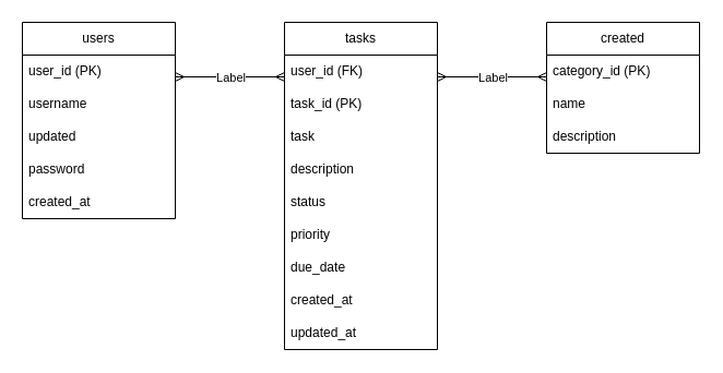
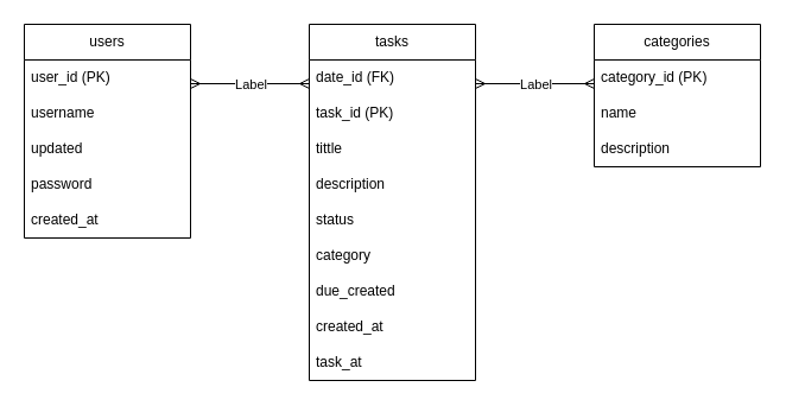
- <mxCell id="20" value="created" style="swimlane;fontStyle=0;childLayout=stackLayout;horizontal=1;startSize=30;horizontalStack=0;resizeParent=1;resizeParentMax=0;resizeLast=0;collapsible=1;marginBottom=0;whiteSpace=wrap;html=1;" parent="3" vertex="1"><mxGeometry x="480" width="140" height="120" as="geometry" /></mxCell>
+ <mxCell id="20" value="categories" style="swimlane;fontStyle=0;childLayout=stackLayout;horizontal=1;startSize=30;horizontalStack=0;resizeParent=1;resizeParentMax=0;resizeLast=0;collapsible=1;marginBottom=0;whiteSpace=wrap;html=1;" parent="3" vertex="1"><mxGeometry x="480" width="140" height="120" as="geometry" /></mxCell>
- <mxCell id="11" value="user_id (FK)" style="text;strokeColor=none;fillColor=none;align=left;verticalAlign=middle;spacingLeft=4;spacingRight=4;overflow=hidden;points=[[0,0.5],[1,0.5]];portConstraint=eastwest;rotatable=0;whiteSpace=wrap;html=1;" parent="10" vertex="1"><mxGeometry y="30" width="140" height="30" as="geometry" /></mxCell>
+ <mxCell id="11" value="date_id (FK)" style="text;strokeColor=none;fillColor=none;align=left;verticalAlign=middle;spacingLeft=4;spacingRight=4;overflow=hidden;points=[[0,0.5],[1,0.5]];portConstraint=eastwest;rotatable=0;whiteSpace=wrap;html=1;" parent="10" vertex="1"><mxGeometry y="30" width="140" height="30" as="geometry" /></mxCell>
- <mxCell id="13" value="task&amp;nbsp;" style="text;strokeColor=none;fillColor=none;align=left;verticalAlign=middle;spacingLeft=4;spacingRight=4;overflow=hidden;points=[[0,0.5],[1,0.5]];portConstraint=eastwest;rotatable=0;whiteSpace=wrap;html=1;" parent="10" vertex="1"><mxGeometry y="90" width="140" height="30" as="geometry" /></mxCell>
+ <mxCell id="13" value="tittle&amp;nbsp;" style="text;strokeColor=none;fillColor=none;align=left;verticalAlign=middle;spacingLeft=4;spacingRight=4;overflow=hidden;points=[[0,0.5],[1,0.5]];portConstraint=eastwest;rotatable=0;whiteSpace=wrap;html=1;" parent="10" vertex="1"><mxGeometry y="90" width="140" height="30" as="geometry" /></mxCell>
- <mxCell id="16" value="priority&amp;nbsp;" style="text;strokeColor=none;fillColor=none;align=left;verticalAlign=middle;spacingLeft=4;spacingRight=4;overflow=hidden;points=[[0,0.5],[1,0.5]];portConstraint=eastwest;rotatable=0;whiteSpace=wrap;html=1;" parent="10" vertex="1"><mxGeometry y="180" width="140" height="30" as="geometry" /></mxCell>
+ <mxCell id="16" value="category&amp;nbsp;" style="text;strokeColor=none;fillColor=none;align=left;verticalAlign=middle;spacingLeft=4;spacingRight=4;overflow=hidden;points=[[0,0.5],[1,0.5]];portConstraint=eastwest;rotatable=0;whiteSpace=wrap;html=1;" parent="10" vertex="1"><mxGeometry y="180" width="140" height="30" as="geometry" /></mxCell>
- <mxCell id="17" value="due_date" style="text;strokeColor=none;fillColor=none;align=left;verticalAlign=middle;spacingLeft=4;spacingRight=4;overflow=hidden;points=[[0,0.5],[1,0.5]];portConstraint=eastwest;rotatable=0;whiteSpace=wrap;html=1;" parent="10" vertex="1"><mxGeometry y="210" width="140" height="30" as="geometry" /></mxCell>
+ <mxCell id="17" value="due_created" style="text;strokeColor=none;fillColor=none;align=left;verticalAlign=middle;spacingLeft=4;spacingRight=4;overflow=hidden;points=[[0,0.5],[1,0.5]];portConstraint=eastwest;rotatable=0;whiteSpace=wrap;html=1;" parent="10" vertex="1"><mxGeometry y="210" width="140" height="30" as="geometry" /></mxCell>
- <mxCell id="19" value="updated_at" style="text;strokeColor=none;fillColor=none;align=left;verticalAlign=middle;spacingLeft=4;spacingRight=4;overflow=hidden;points=[[0,0.5],[1,0.5]];portConstraint=eastwest;rotatable=0;whiteSpace=wrap;html=1;" parent="10" vertex="1"><mxGeometry y="270" width="140" height="30" as="geometry" /></mxCell>
+ <mxCell id="19" value="task_at" style="text;strokeColor=none;fillColor=none;align=left;verticalAlign=middle;spacingLeft=4;spacingRight=4;overflow=hidden;points=[[0,0.5],[1,0.5]];portConstraint=eastwest;rotatable=0;whiteSpace=wrap;html=1;" parent="10" vertex="1"><mxGeometry y="270" width="140" height="30" as="geometry" /></mxCell>
